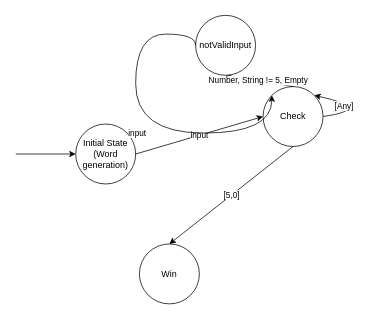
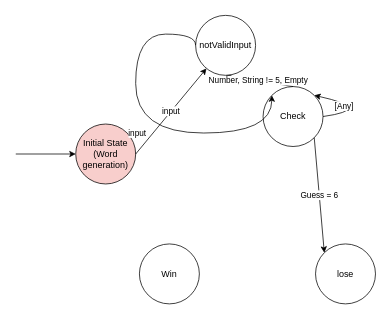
- <mxCell id="4" value="input" style="endArrow=classic;html=1;rounded=0;entryX=0;entryY=0.5;entryDx=0;entryDy=0;exitX=1;exitY=0.5;exitDx=0;exitDy=0;" edge="1" parent="1" source="2" target="5"><mxGeometry width="50" height="50" relative="1" as="geometry"><mxPoint x="230" y="364.5" as="sourcePoint" /><mxPoint x="330" y="364.5" as="targetPoint" /></mxGeometry></mxCell>
+ <mxCell id="4" value="input" style="endArrow=classic;html=1;rounded=0;exitX=1;exitY=0.5;exitDx=0;exitDy=0;" edge="1" parent="1" source="2" target="12"><mxGeometry width="50" height="50" relative="1" as="geometry"><mxPoint x="230" y="364.5" as="sourcePoint" /><mxPoint x="330" y="364.5" as="targetPoint" /></mxGeometry></mxCell>
- <mxCell id="2" value="Initial State (Word generation)" style="ellipse;whiteSpace=wrap;html=1;aspect=fixed;" vertex="1" parent="1"><mxGeometry x="100" y="165" width="80" height="80" as="geometry" /></mxCell>
+ <mxCell id="2" value="Initial State (Word generation)" style="ellipse;whiteSpace=wrap;html=1;aspect=fixed;fillColor=#f8cecc;" vertex="1" parent="1"><mxGeometry x="100" y="165" width="80" height="80" as="geometry" /></mxCell>
+ <mxCell id="10" value="Guess = 6" style="endArrow=classic;html=1;rounded=0;exitX=1;exitY=1;exitDx=0;exitDy=0;entryX=0;entryY=0;entryDx=0;entryDy=0;" edge="1" parent="1" source="5" target="9"><mxGeometry width="50" height="50" relative="1" as="geometry"><mxPoint x="420" y="445" as="sourcePoint" /><mxPoint x="490" y="403" as="targetPoint" /><Array as="points" /></mxGeometry></mxCell>
- <mxCell id="6" value="[5,0]" style="endArrow=classic;html=1;rounded=0;exitX=0.5;exitY=1;exitDx=0;exitDy=0;entryX=0.5;entryY=0;entryDx=0;entryDy=0;" edge="1" parent="1" source="5" target="7"><mxGeometry width="50" height="50" relative="1" as="geometry"><mxPoint x="290" y="515" as="sourcePoint" /><mxPoint x="300" y="305" as="targetPoint" /></mxGeometry></mxCell>
+ <mxCell id="9" value="lose" style="ellipse;whiteSpace=wrap;html=1;aspect=fixed;" vertex="1" parent="1"><mxGeometry x="420" y="325" width="80" height="80" as="geometry" /></mxCell>
